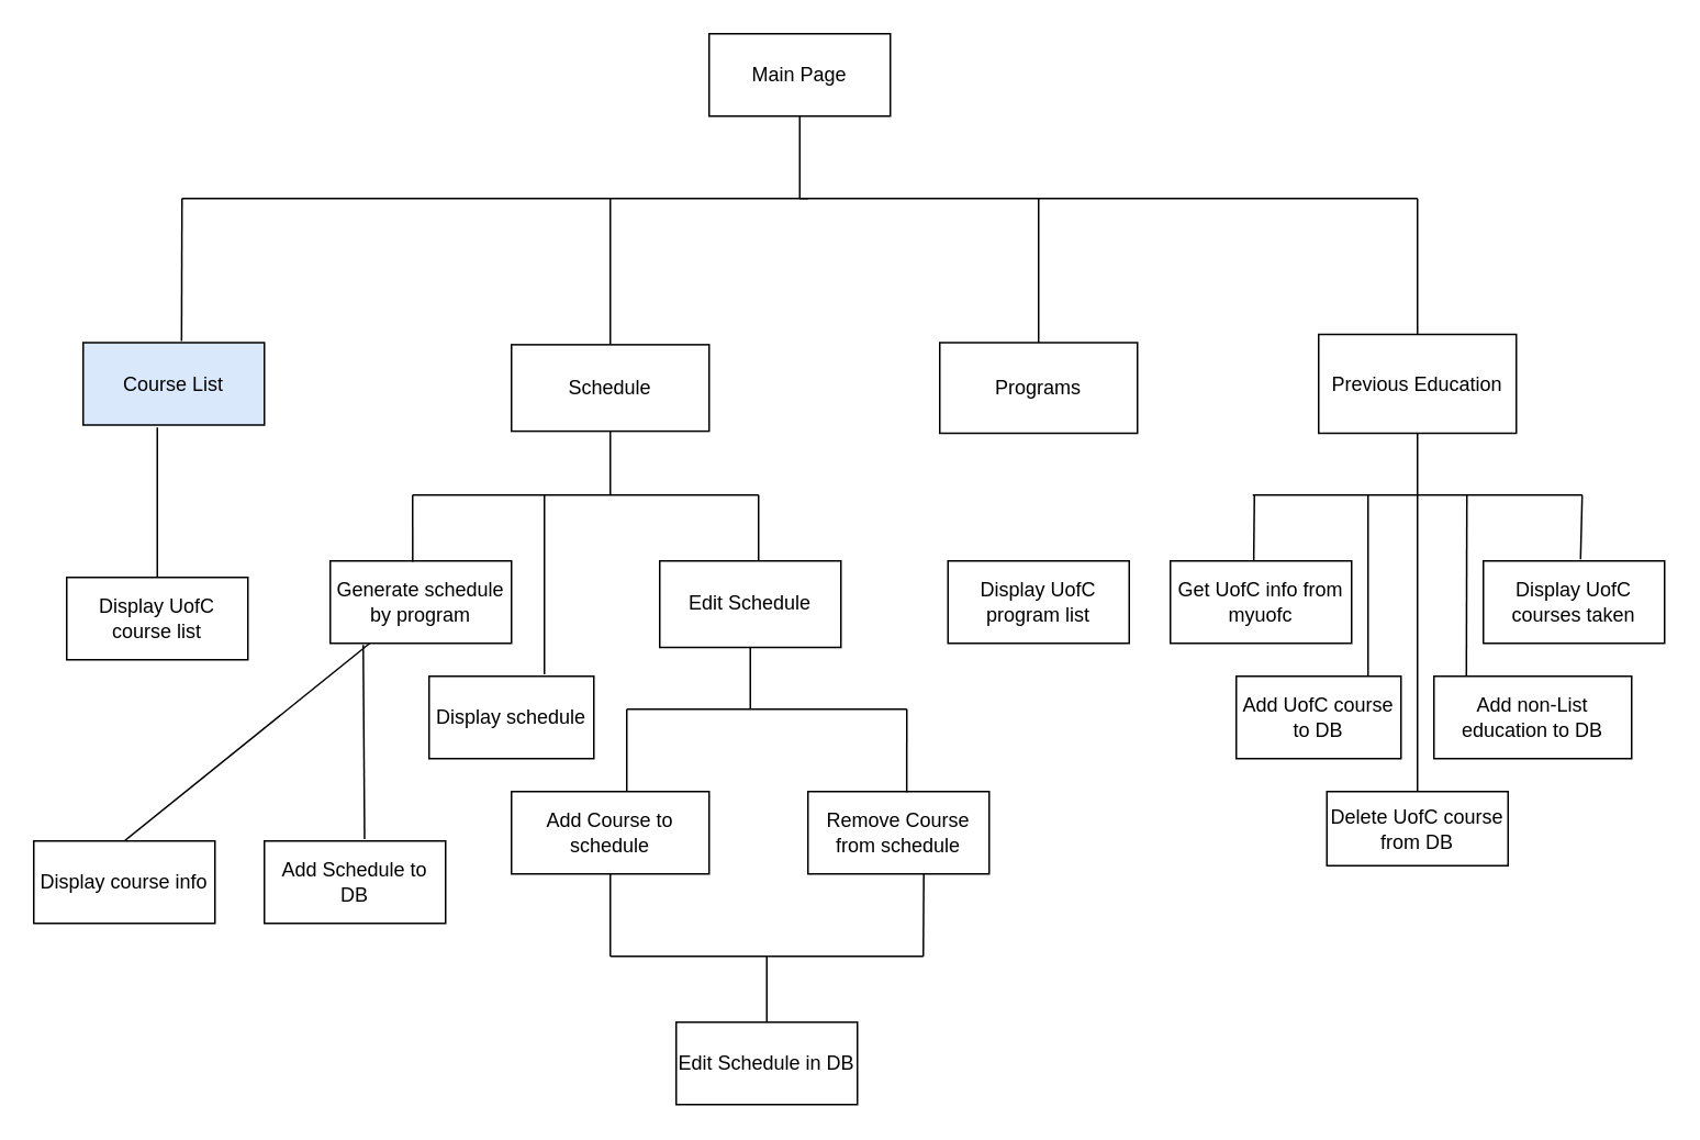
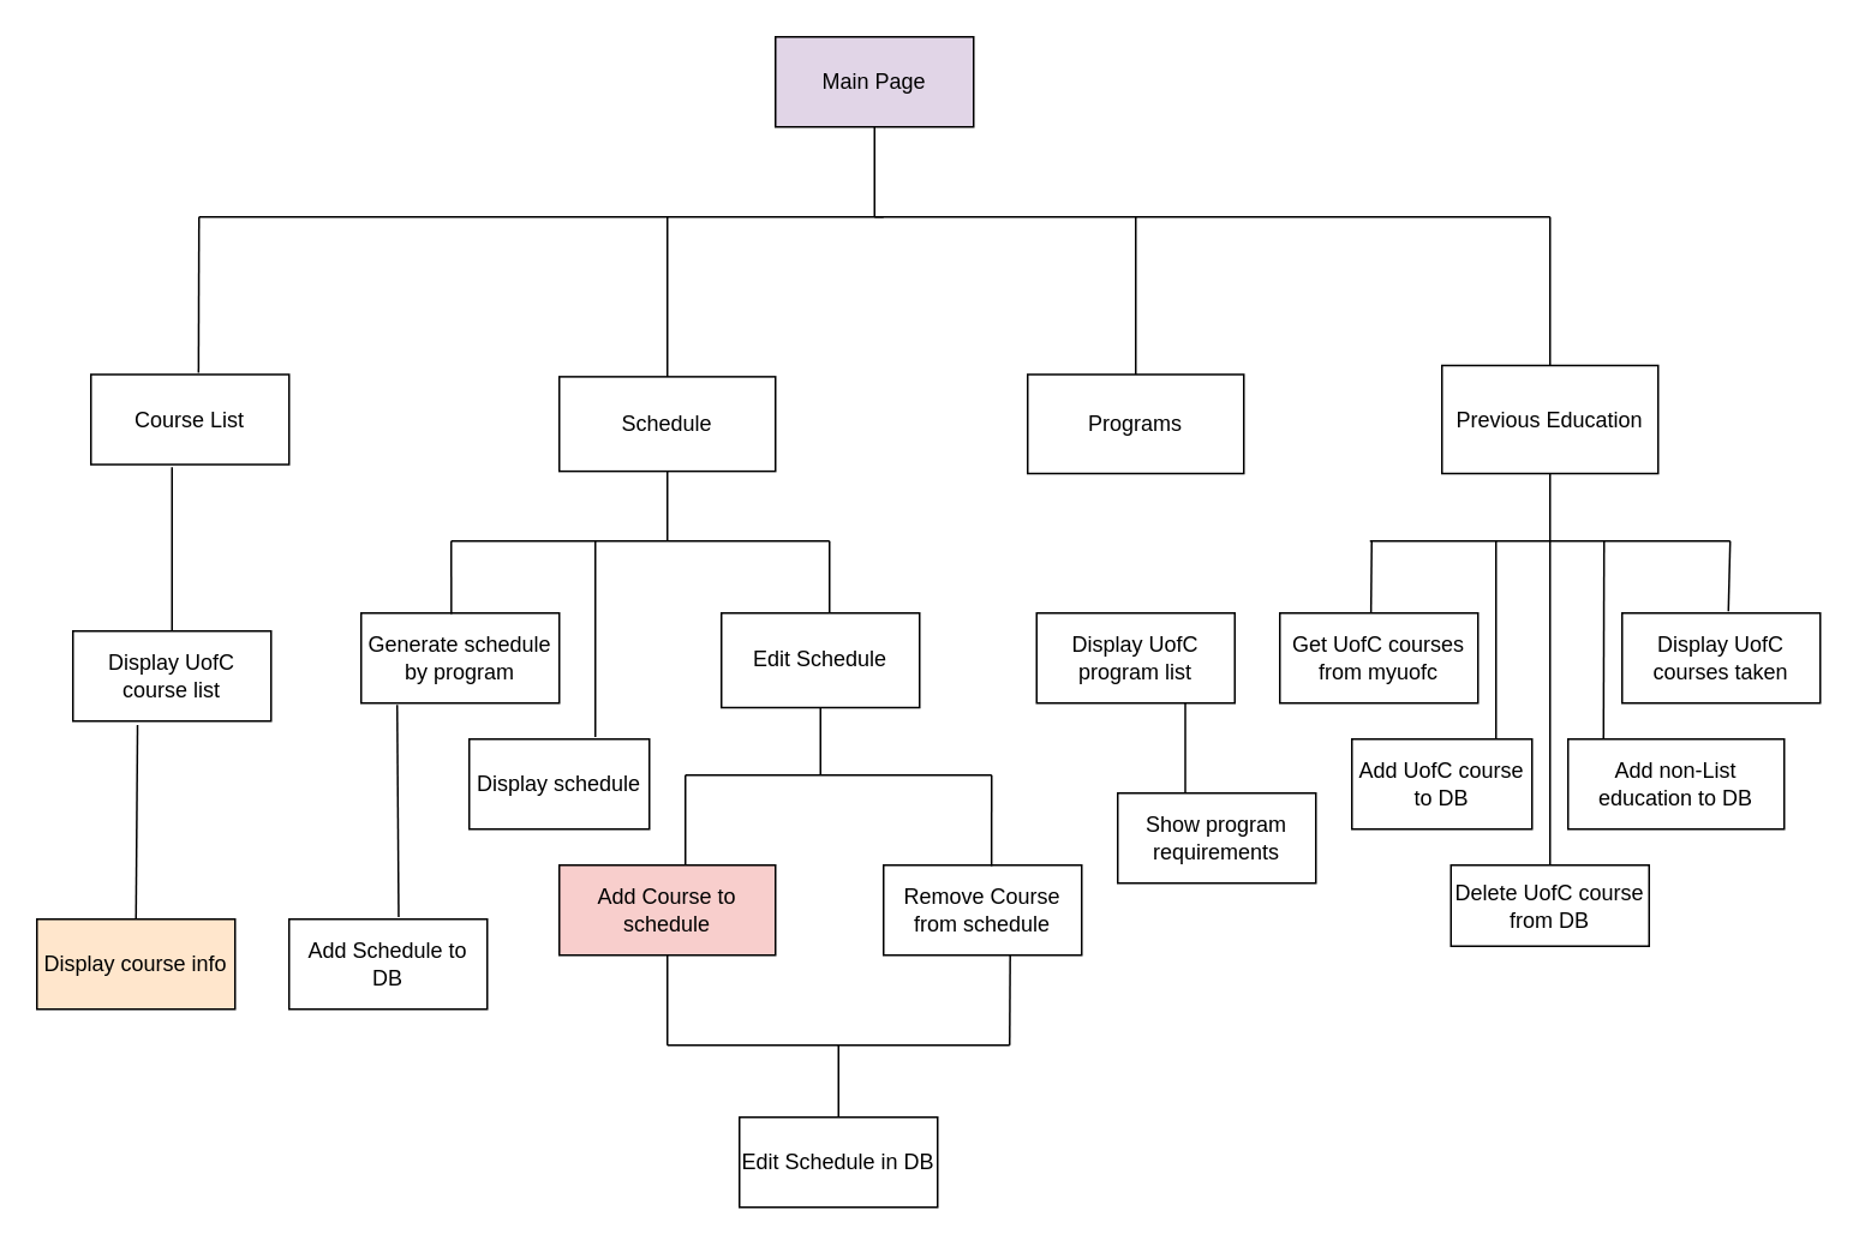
- <mxCell id="2" value="Main Page" style="rounded=0;whiteSpace=wrap;html=1;" parent="1" vertex="1"><mxGeometry x="430" y="20" width="110" height="50" as="geometry" /></mxCell>
+ <mxCell id="2" value="Main Page" style="rounded=0;whiteSpace=wrap;html=1;fillColor=#e1d5e7;" parent="1" vertex="1"><mxGeometry x="430" y="20" width="110" height="50" as="geometry" /></mxCell>
- <mxCell id="3" value="Course List" style="rounded=0;whiteSpace=wrap;html=1;fillColor=#dae8fc;" parent="1" vertex="1"><mxGeometry x="50" y="207.5" width="110" height="50" as="geometry" /></mxCell>
+ <mxCell id="3" value="Course List" style="rounded=0;whiteSpace=wrap;html=1;" parent="1" vertex="1"><mxGeometry x="50" y="207.5" width="110" height="50" as="geometry" /></mxCell>
- <mxCell id="15" value="Get UofC info from myuofc" style="rounded=0;whiteSpace=wrap;html=1;" parent="1" vertex="1"><mxGeometry x="710" y="340" width="110" height="50" as="geometry" /></mxCell>
+ <mxCell id="15" value="Get UofC courses from myuofc" style="rounded=0;whiteSpace=wrap;html=1;" parent="1" vertex="1"><mxGeometry x="710" y="340" width="110" height="50" as="geometry" /></mxCell>
+ <mxCell id="47" value="" style="endArrow=none;html=1;entryX=0.75;entryY=1;entryDx=0;entryDy=0;exitX=0.341;exitY=0;exitDx=0;exitDy=0;exitPerimeter=0;" parent="1" source="46" target="16" edge="1"><mxGeometry width="50" height="50" relative="1" as="geometry"><mxPoint x="420" y="400" as="sourcePoint" /><mxPoint x="470" y="350" as="targetPoint" /></mxGeometry></mxCell>
- <mxCell id="45" value="" style="endArrow=none;html=1;exitX=0.5;exitY=0;exitDx=0;exitDy=0;" parent="1" source="44" target="18" edge="1"><mxGeometry width="50" height="50" relative="1" as="geometry"><mxPoint x="420" y="410" as="sourcePoint" /><mxPoint x="470" y="360" as="targetPoint" /></mxGeometry></mxCell>
+ <mxCell id="45" value="" style="endArrow=none;html=1;entryX=0.326;entryY=1.043;entryDx=0;entryDy=0;exitX=0.5;exitY=0;exitDx=0;exitDy=0;entryPerimeter=0;" parent="1" source="44" target="17" edge="1"><mxGeometry width="50" height="50" relative="1" as="geometry"><mxPoint x="420" y="410" as="sourcePoint" /><mxPoint x="470" y="360" as="targetPoint" /></mxGeometry></mxCell>
+ <mxCell id="46" value="Show program requirements" style="rounded=0;whiteSpace=wrap;html=1;" parent="1" vertex="1"><mxGeometry x="620" y="440" width="110" height="50" as="geometry" /></mxCell>
- <mxCell id="19" value="Add Course to schedule" style="rounded=0;whiteSpace=wrap;html=1;" parent="1" vertex="1"><mxGeometry x="310" y="480" width="120" height="50" as="geometry" /></mxCell>
+ <mxCell id="19" value="Add Course to schedule" style="rounded=0;whiteSpace=wrap;html=1;fillColor=#f8cecc;" parent="1" vertex="1"><mxGeometry x="310" y="480" width="120" height="50" as="geometry" /></mxCell>
- <mxCell id="44" value="Display course info" style="rounded=0;whiteSpace=wrap;html=1;" parent="1" vertex="1"><mxGeometry x="20" y="510" width="110" height="50" as="geometry" /></mxCell>
+ <mxCell id="44" value="Display course info" style="rounded=0;whiteSpace=wrap;html=1;fillColor=#ffe6cc;" parent="1" vertex="1"><mxGeometry x="20" y="510" width="110" height="50" as="geometry" /></mxCell>
